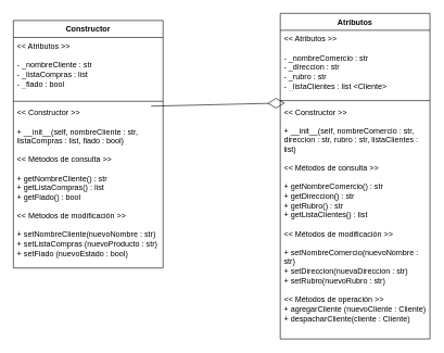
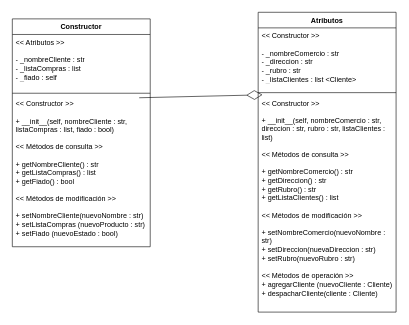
- <mxCell id="7" value="&lt;div&gt;&amp;lt;&amp;lt; Atributos &amp;gt;&amp;gt;&lt;/div&gt;&lt;div&gt;&lt;br&gt;&lt;/div&gt;- _nombreComercio : str&lt;div&gt;- _direccion : str&lt;/div&gt;&lt;div&gt;- _rubro : str&lt;/div&gt;&lt;div&gt;- _listaClientes : list &amp;lt;Cliente&amp;gt;&lt;/div&gt;" style="text;strokeColor=none;fillColor=none;align=left;verticalAlign=top;spacingLeft=4;spacingRight=4;overflow=hidden;rotatable=0;points=[[0,0.5],[1,0.5]];portConstraint=eastwest;whiteSpace=wrap;html=1;" vertex="1" parent="6"><mxGeometry y="26" width="230" height="104" as="geometry" /></mxCell>
+ <mxCell id="7" value="&lt;div&gt;&amp;lt;&amp;lt; Constructor &amp;gt;&amp;gt;&lt;/div&gt;&lt;div&gt;&lt;br&gt;&lt;/div&gt;- _nombreComercio : str&lt;div&gt;- _direccion : str&lt;/div&gt;&lt;div&gt;- _rubro : str&lt;/div&gt;&lt;div&gt;- _listaClientes : list &amp;lt;Cliente&amp;gt;&lt;/div&gt;" style="text;strokeColor=none;fillColor=none;align=left;verticalAlign=top;spacingLeft=4;spacingRight=4;overflow=hidden;rotatable=0;points=[[0,0.5],[1,0.5]];portConstraint=eastwest;whiteSpace=wrap;html=1;" vertex="1" parent="6"><mxGeometry y="26" width="230" height="104" as="geometry" /></mxCell>
- <mxCell id="3" value="&lt;div&gt;&amp;lt;&amp;lt; Atributos &amp;gt;&amp;gt;&lt;/div&gt;&lt;div&gt;&lt;br&gt;&lt;/div&gt;- _nombreCliente : str&lt;div&gt;- _listaCompras : list&lt;/div&gt;&lt;div&gt;- _fiado : bool&lt;/div&gt;" style="text;strokeColor=none;fillColor=none;align=left;verticalAlign=top;spacingLeft=4;spacingRight=4;overflow=hidden;rotatable=0;points=[[0,0.5],[1,0.5]];portConstraint=eastwest;whiteSpace=wrap;html=1;" vertex="1" parent="2"><mxGeometry y="26" width="230" height="94" as="geometry" /></mxCell>
+ <mxCell id="3" value="&lt;div&gt;&amp;lt;&amp;lt; Atributos &amp;gt;&amp;gt;&lt;/div&gt;&lt;div&gt;&lt;br&gt;&lt;/div&gt;- _nombreCliente : str&lt;div&gt;- _listaCompras : list&lt;/div&gt;&lt;div&gt;- _fiado : self&lt;/div&gt;" style="text;strokeColor=none;fillColor=none;align=left;verticalAlign=top;spacingLeft=4;spacingRight=4;overflow=hidden;rotatable=0;points=[[0,0.5],[1,0.5]];portConstraint=eastwest;whiteSpace=wrap;html=1;" vertex="1" parent="2"><mxGeometry y="26" width="230" height="94" as="geometry" /></mxCell>
